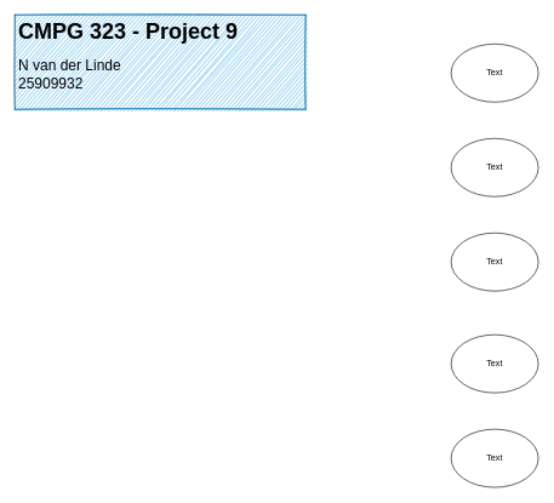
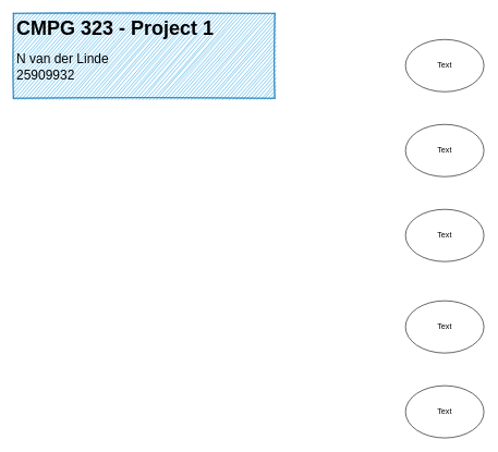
- <mxCell id="2" value="&lt;h1&gt;&lt;font style=&quot;font-size: 30px&quot;&gt;CMPG 323 - Project 9&lt;/font&gt;&lt;/h1&gt;&lt;div style=&quot;font-size: 20px&quot;&gt;&lt;font style=&quot;font-size: 20px&quot;&gt;N van der Linde&lt;/font&gt;&lt;/div&gt;&lt;div style=&quot;font-size: 20px&quot;&gt;&lt;font style=&quot;font-size: 20px&quot;&gt;25909932&lt;/font&gt;&lt;/div&gt;" style="text;html=1;strokeColor=#006EAF;fillColor=#1ba1e2;spacing=5;spacingTop=-20;whiteSpace=wrap;overflow=hidden;rounded=0;gradientDirection=radial;glass=0;shadow=0;sketch=1;perimeterSpacing=0;strokeWidth=1;fontColor=#000000;" vertex="1" parent="1"><mxGeometry x="20" y="20" width="400" height="130" as="geometry" /></mxCell>
+ <mxCell id="2" value="&lt;h1&gt;&lt;font style=&quot;font-size: 30px&quot;&gt;CMPG 323 - Project 1&lt;/font&gt;&lt;/h1&gt;&lt;div style=&quot;font-size: 20px&quot;&gt;&lt;font style=&quot;font-size: 20px&quot;&gt;N van der Linde&lt;/font&gt;&lt;/div&gt;&lt;div style=&quot;font-size: 20px&quot;&gt;&lt;font style=&quot;font-size: 20px&quot;&gt;25909932&lt;/font&gt;&lt;/div&gt;" style="text;html=1;strokeColor=#006EAF;fillColor=#1ba1e2;spacing=5;spacingTop=-20;whiteSpace=wrap;overflow=hidden;rounded=0;gradientDirection=radial;glass=0;shadow=0;sketch=1;perimeterSpacing=0;strokeWidth=1;fontColor=#000000;" vertex="1" parent="1"><mxGeometry x="20" y="20" width="400" height="130" as="geometry" /></mxCell>
